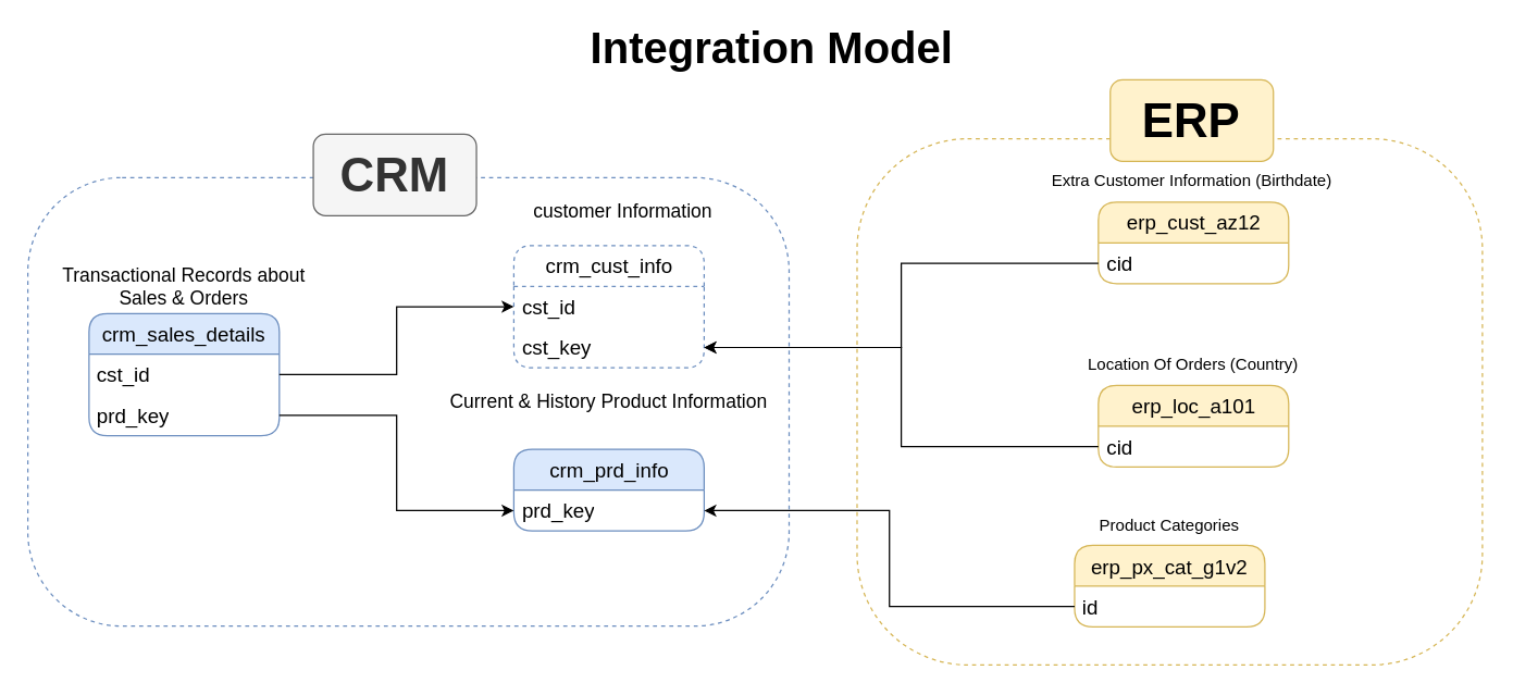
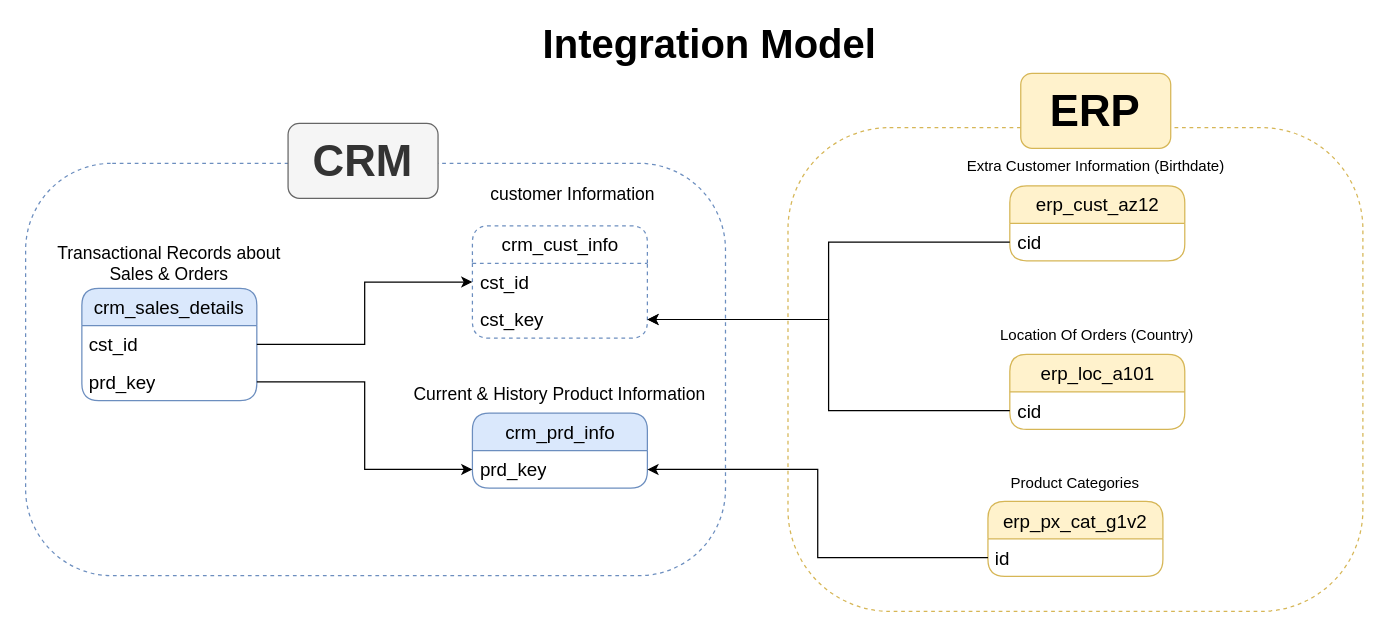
- <mxCell id="9" value="&lt;span style=&quot;font-size: 14px;&quot;&gt;Current &amp;amp; History Product Information&lt;/span&gt;" style="text;html=1;align=center;verticalAlign=middle;whiteSpace=wrap;rounded=0;" parent="1" vertex="1"><mxGeometry x="320" y="280" width="255" height="30" as="geometry" /></mxCell>
+ <mxCell id="9" value="&lt;span style=&quot;font-size: 14px;&quot;&gt;Current &amp;amp; History Product Information&lt;/span&gt;" style="text;html=1;align=center;verticalAlign=middle;whiteSpace=wrap;rounded=0;" parent="1" vertex="1"><mxGeometry x="320" y="300" width="255" height="30" as="geometry" /></mxCell>
